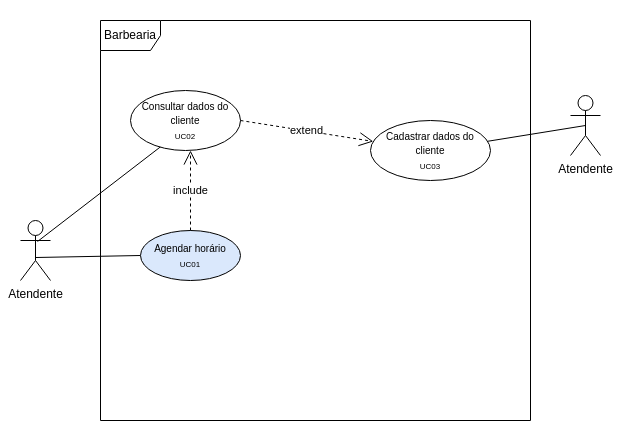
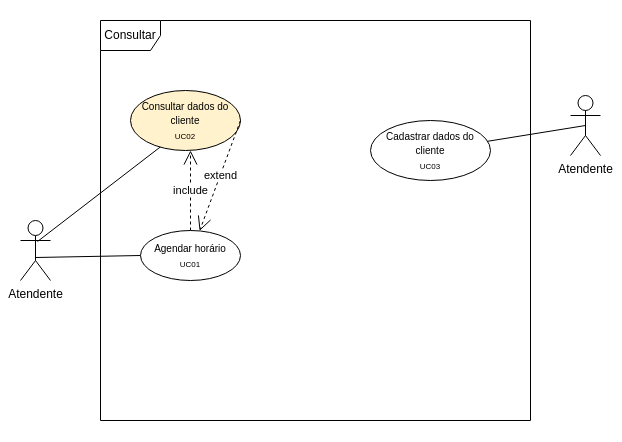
- <mxCell id="2" value="Barbearia" style="shape=umlFrame;whiteSpace=wrap;html=1;" parent="1" vertex="1"><mxGeometry x="100" y="20" width="430" height="400" as="geometry" /></mxCell>
+ <mxCell id="2" value="Consultar" style="shape=umlFrame;whiteSpace=wrap;html=1;" parent="1" vertex="1"><mxGeometry x="100" y="20" width="430" height="400" as="geometry" /></mxCell>
- <mxCell id="6" value="&lt;span style=&quot;font-size: 10px&quot;&gt;Consultar dados do cliente&lt;/span&gt;&lt;br&gt;&lt;font style=&quot;font-size: 8px&quot;&gt;UC02&lt;/font&gt;" style="ellipse;whiteSpace=wrap;html=1;" parent="1" vertex="1"><mxGeometry x="130" y="90" width="110" height="60" as="geometry" /></mxCell>
+ <mxCell id="6" value="&lt;span style=&quot;font-size: 10px&quot;&gt;Consultar dados do cliente&lt;/span&gt;&lt;br&gt;&lt;font style=&quot;font-size: 8px&quot;&gt;UC02&lt;/font&gt;" style="ellipse;whiteSpace=wrap;html=1;fillColor=#fff2cc;" parent="1" vertex="1"><mxGeometry x="130" y="90" width="110" height="60" as="geometry" /></mxCell>
- <mxCell id="13" value="extend" style="endArrow=open;endSize=12;dashed=1;html=1;exitX=1;exitY=0.5;exitDx=0;exitDy=0;" parent="1" source="6" target="7" edge="1"><mxGeometry width="160" relative="1" as="geometry"><mxPoint x="238" y="130" as="sourcePoint" /><mxPoint x="280" y="400" as="targetPoint" /></mxGeometry></mxCell>
+ <mxCell id="13" value="extend" style="endArrow=open;endSize=12;dashed=1;html=1;exitX=1;exitY=0.5;exitDx=0;exitDy=0;" parent="1" source="6" target="10" edge="1"><mxGeometry width="160" relative="1" as="geometry"><mxPoint x="238" y="130" as="sourcePoint" /><mxPoint x="280" y="400" as="targetPoint" /></mxGeometry></mxCell>
- <mxCell id="10" value="&lt;span style=&quot;font-size: 10px&quot;&gt;Agendar horário&lt;/span&gt;&lt;br&gt;&lt;font style=&quot;font-size: 8px&quot;&gt;UC01&lt;/font&gt;" style="ellipse;whiteSpace=wrap;html=1;fillColor=#dae8fc;" parent="1" vertex="1"><mxGeometry x="140" y="230" width="100" height="50" as="geometry" /></mxCell>
+ <mxCell id="10" value="&lt;span style=&quot;font-size: 10px&quot;&gt;Agendar horário&lt;/span&gt;&lt;br&gt;&lt;font style=&quot;font-size: 8px&quot;&gt;UC01&lt;/font&gt;" style="ellipse;whiteSpace=wrap;html=1;" parent="1" vertex="1"><mxGeometry x="140" y="230" width="100" height="50" as="geometry" /></mxCell>
